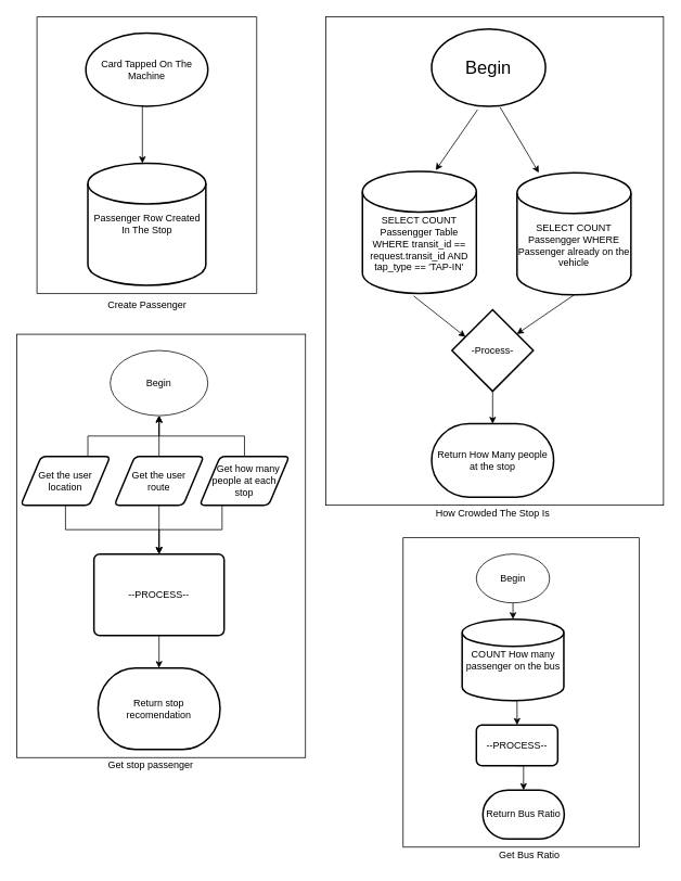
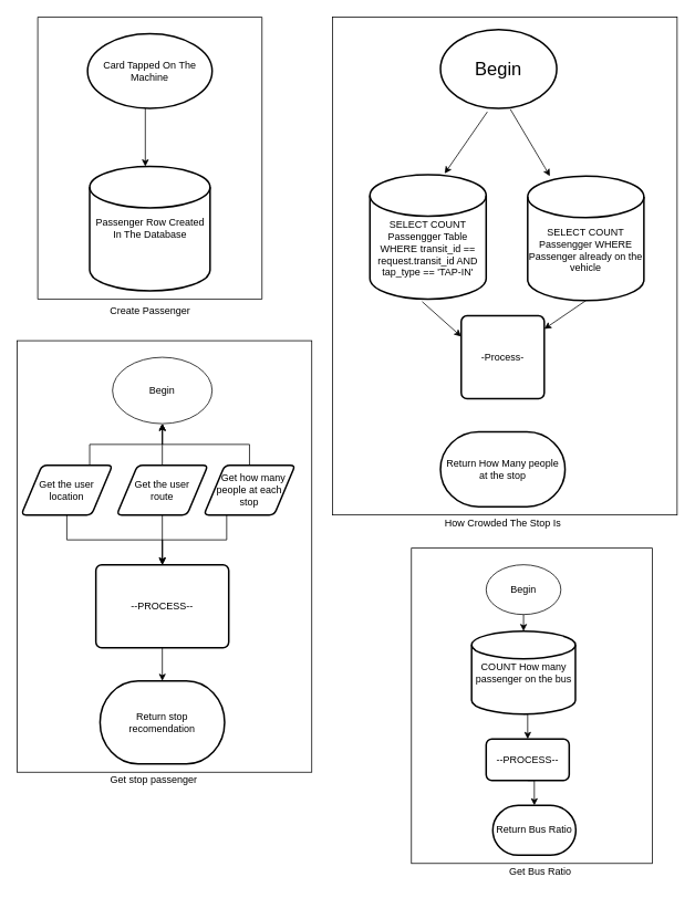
- <mxCell id="8" value="Passenger Row Created In The Stop" style="strokeWidth=2;html=1;shape=mxgraph.flowchart.database;whiteSpace=wrap;" vertex="1" parent="1"><mxGeometry x="107.5" y="200" width="145" height="150" as="geometry" /></mxCell>
+ <mxCell id="8" value="Passenger Row Created In The Database" style="strokeWidth=2;html=1;shape=mxgraph.flowchart.database;whiteSpace=wrap;" vertex="1" parent="1"><mxGeometry x="107.5" y="200" width="145" height="150" as="geometry" /></mxCell>
- <mxCell id="14" value="-Process-" style="rhombus;whiteSpace=wrap;html=1;absoluteArcSize=1;arcSize=14;strokeWidth=2;" vertex="1" parent="1"><mxGeometry x="555" y="380" width="100" height="100" as="geometry" /></mxCell>
+ <mxCell id="14" value="-Process-" style="rounded=1;whiteSpace=wrap;html=1;absoluteArcSize=1;arcSize=14;strokeWidth=2;" vertex="1" parent="1"><mxGeometry x="555" y="380" width="100" height="100" as="geometry" /></mxCell>
- <mxCell id="17" value="" style="endArrow=classic;html=1;entryX=0.5;entryY=0;entryDx=0;entryDy=0;entryPerimeter=0;exitX=0.5;exitY=1;exitDx=0;exitDy=0;" edge="1" parent="1" source="14" target="11"><mxGeometry width="50" height="50" relative="1" as="geometry"><mxPoint x="475" y="500" as="sourcePoint" /><mxPoint x="525" y="450" as="targetPoint" /></mxGeometry></mxCell>
